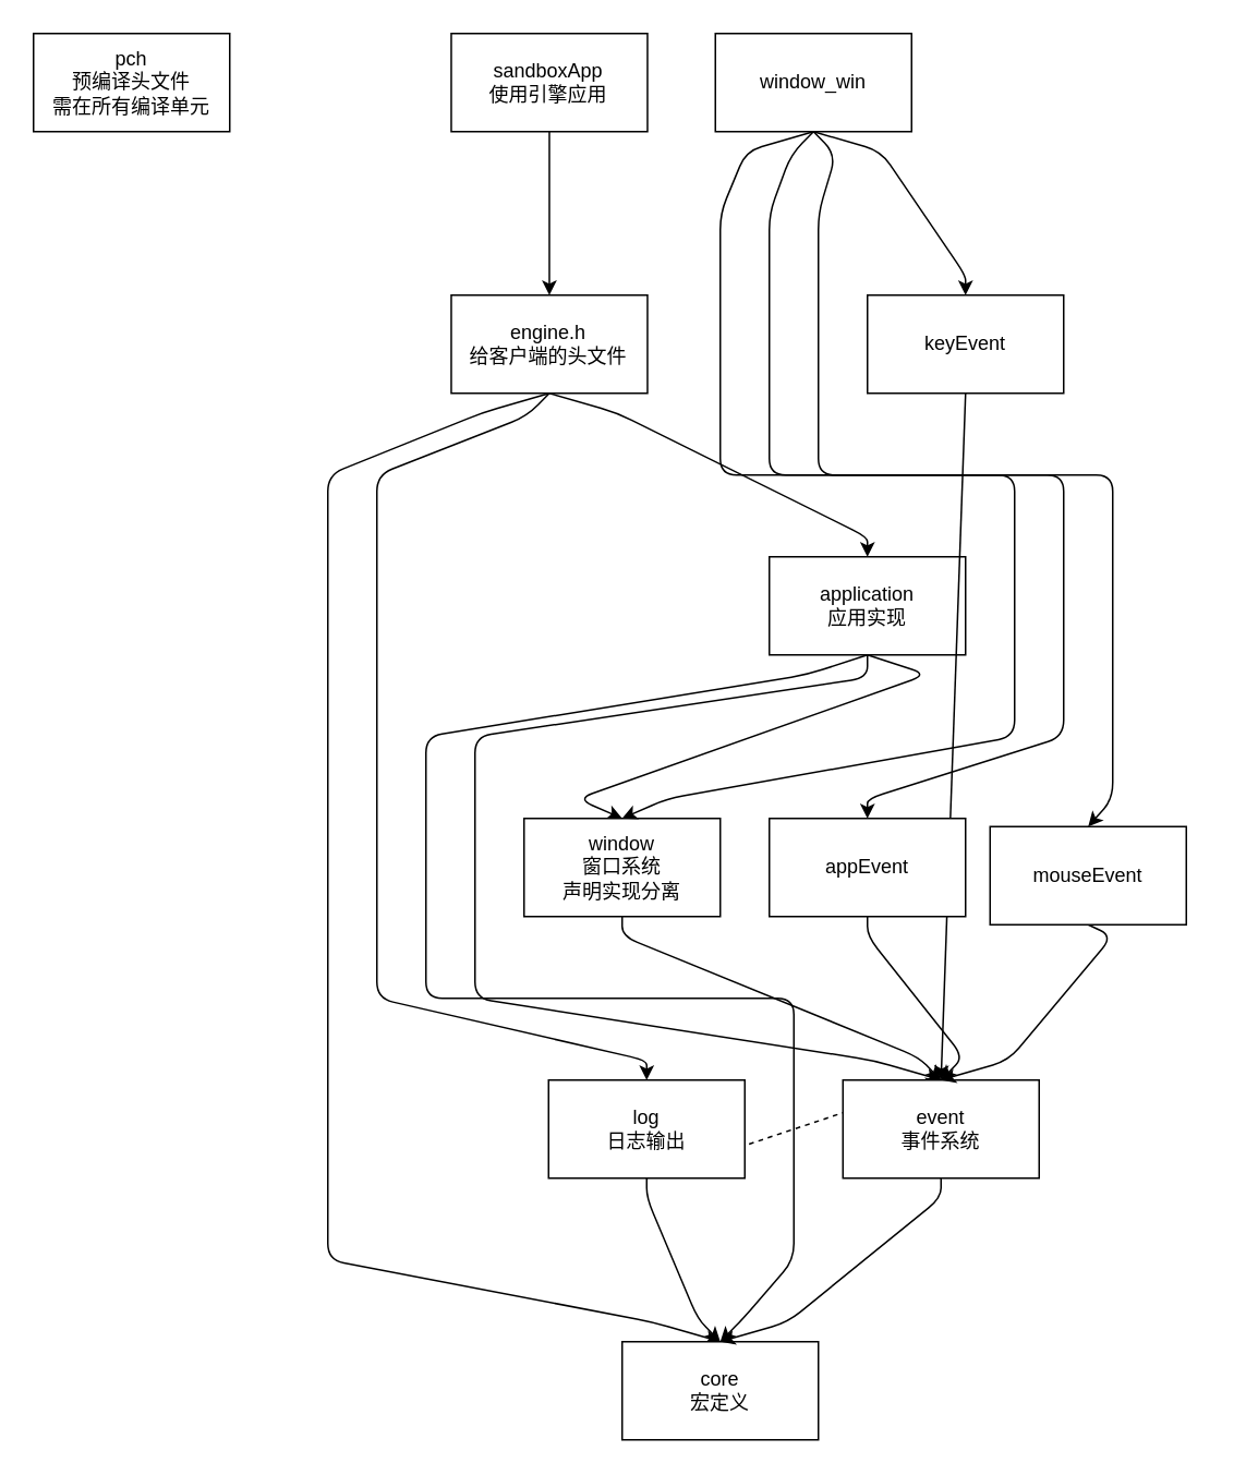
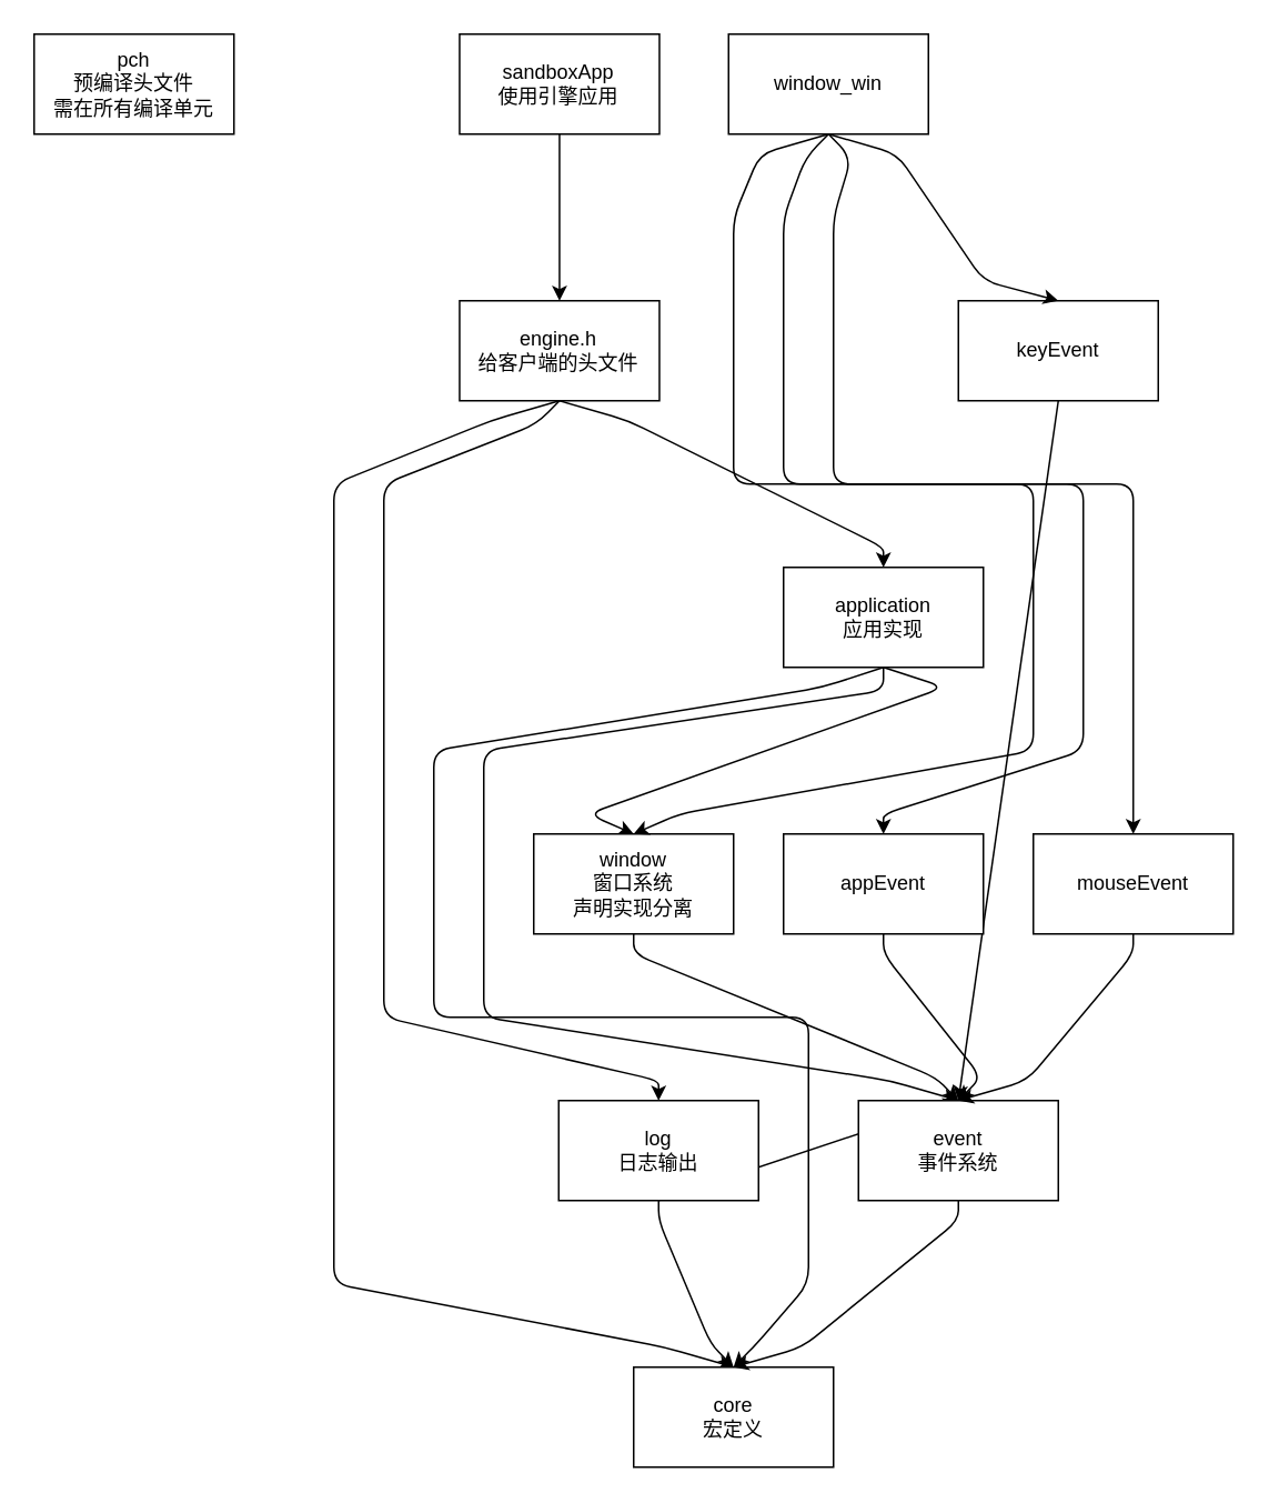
- <mxCell id="22" value="keyEvent" style="rounded=0;whiteSpace=wrap;html=1;" parent="1" vertex="1"><mxGeometry x="530" y="180" width="120" height="60" as="geometry" /></mxCell>
+ <mxCell id="22" value="keyEvent" style="rounded=0;whiteSpace=wrap;html=1;" parent="1" vertex="1"><mxGeometry x="575" y="180" width="120" height="60" as="geometry" /></mxCell>
- <mxCell id="24" value="mouseEvent" style="rounded=0;whiteSpace=wrap;html=1;" parent="1" vertex="1"><mxGeometry x="605" y="505" width="120" height="60" as="geometry" /></mxCell>
+ <mxCell id="24" value="mouseEvent" style="rounded=0;whiteSpace=wrap;html=1;" parent="1" vertex="1"><mxGeometry x="620" y="500" width="120" height="60" as="geometry" /></mxCell>
- <mxCell id="14" style="edgeStyle=none;html=1;exitX=0.5;exitY=1;exitDx=0;exitDy=0;entryX=0.5;entryY=0;entryDx=0;entryDy=0;dashed=1;" edge="1" parent="1" source="15" target="18"><mxGeometry relative="1" as="geometry" /></mxCell>
+ <mxCell id="14" style="edgeStyle=none;html=1;exitX=0.5;exitY=1;exitDx=0;exitDy=0;entryX=0.5;entryY=0;entryDx=0;entryDy=0;" edge="1" parent="1" source="15" target="18"><mxGeometry relative="1" as="geometry" /></mxCell>
